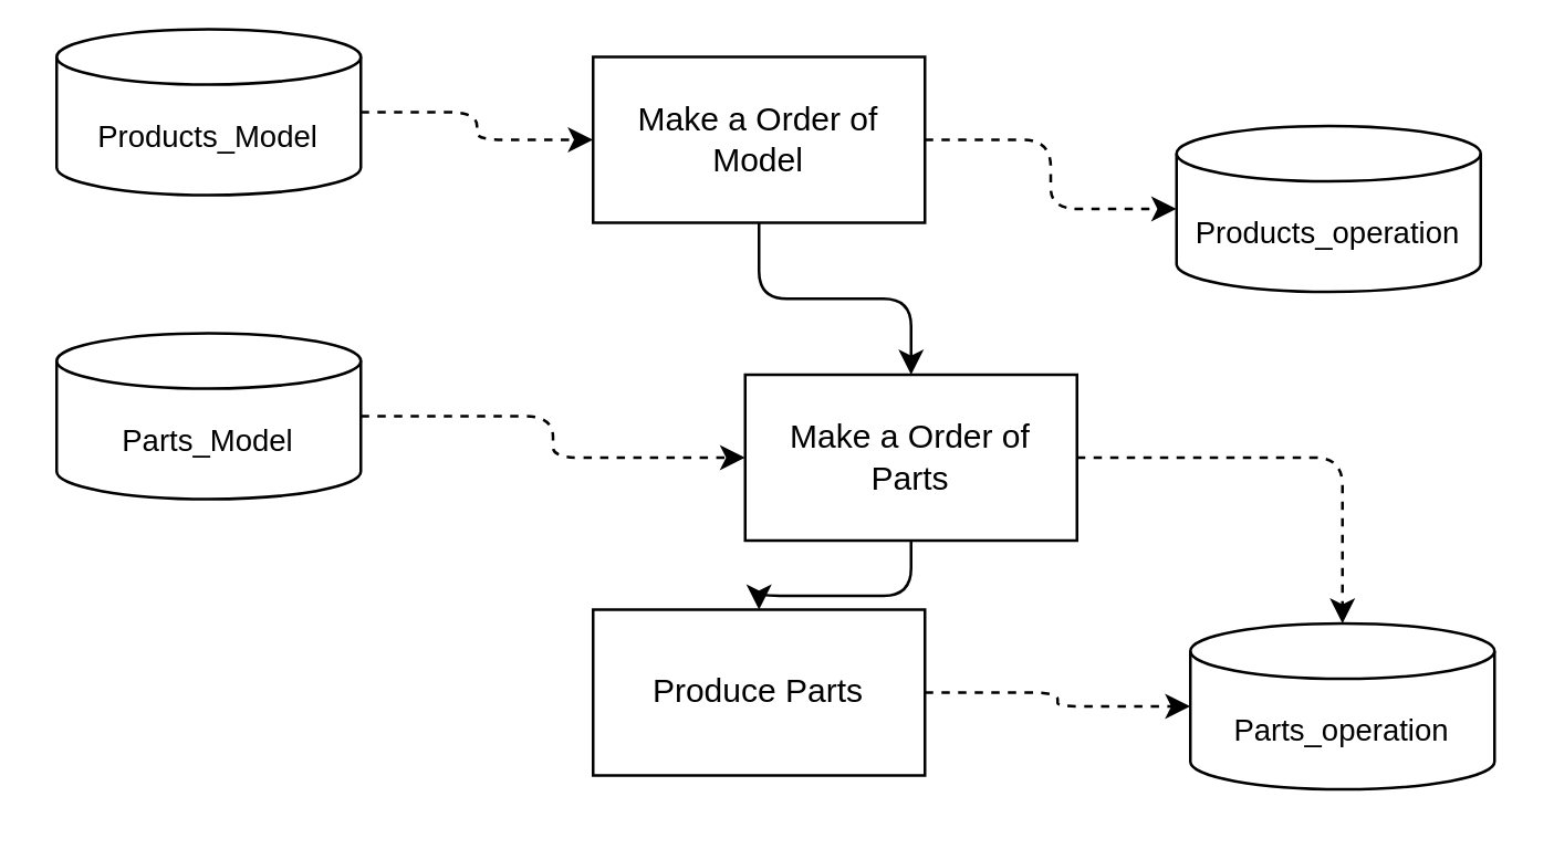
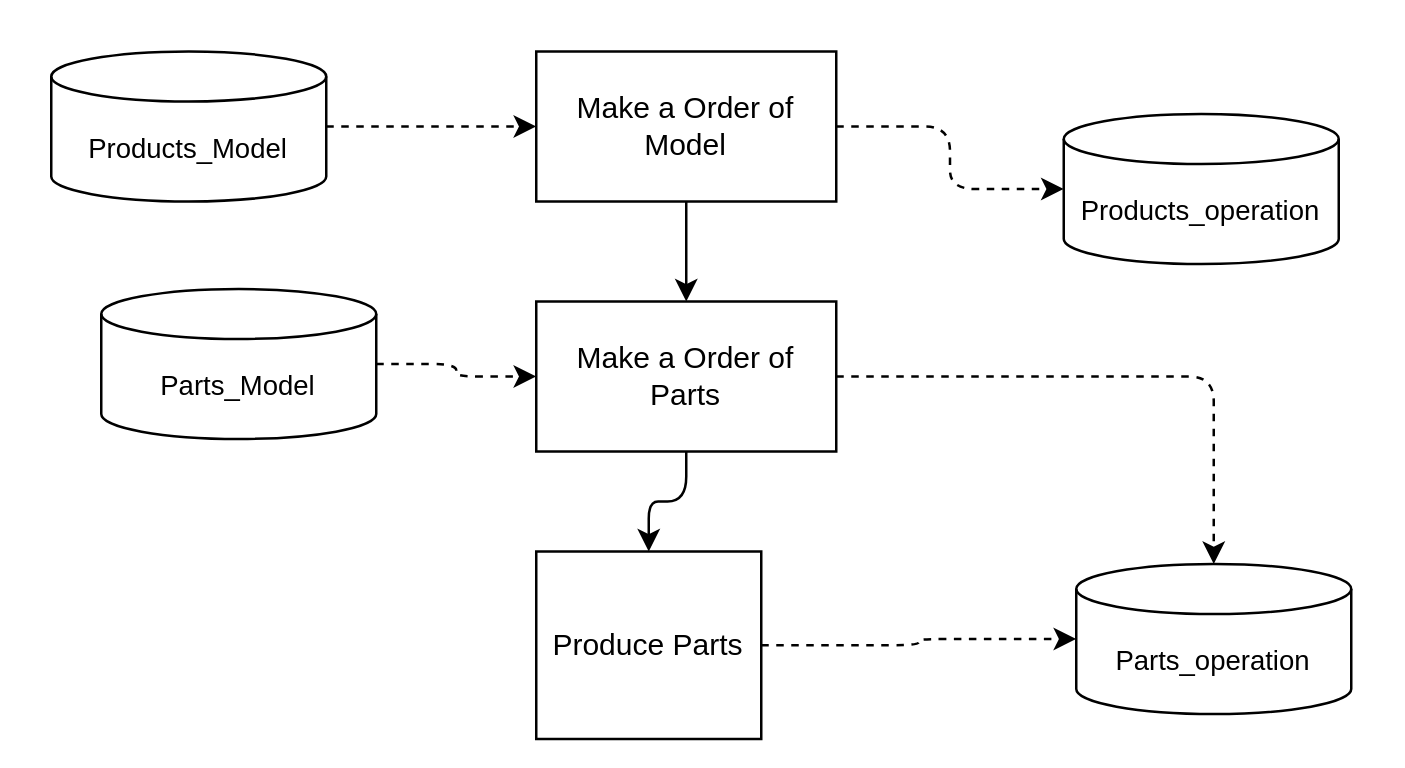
- <mxCell id="5" value="Products_Model" style="shape=cylinder3;whiteSpace=wrap;html=1;boundedLbl=1;backgroundOutline=1;size=10;fontFamily=Helvetica;fontSize=11;fontColor=default;" vertex="1" parent="1"><mxGeometry x="20" y="10" width="110" height="60" as="geometry" /></mxCell>
+ <mxCell id="5" value="Products_Model" style="shape=cylinder3;whiteSpace=wrap;html=1;boundedLbl=1;backgroundOutline=1;size=10;fontFamily=Helvetica;fontSize=11;fontColor=default;" vertex="1" parent="1"><mxGeometry x="20" y="20" width="110" height="60" as="geometry" /></mxCell>
- <mxCell id="7" value="Parts_Model" style="shape=cylinder3;whiteSpace=wrap;html=1;boundedLbl=1;backgroundOutline=1;size=10;fontFamily=Helvetica;fontSize=11;fontColor=default;" vertex="1" parent="1"><mxGeometry x="20" y="120" width="110" height="60" as="geometry" /></mxCell>
+ <mxCell id="7" value="Parts_Model" style="shape=cylinder3;whiteSpace=wrap;html=1;boundedLbl=1;backgroundOutline=1;size=10;fontFamily=Helvetica;fontSize=11;fontColor=default;" vertex="1" parent="1"><mxGeometry x="40" y="115" width="110" height="60" as="geometry" /></mxCell>
- <mxCell id="10" value="Make a Order of Parts" style="rounded=0;whiteSpace=wrap;html=1;" vertex="1" parent="1"><mxGeometry x="269" y="135" width="120" height="60" as="geometry" /></mxCell>
+ <mxCell id="10" value="Make a Order of Parts" style="rounded=0;whiteSpace=wrap;html=1;" vertex="1" parent="1"><mxGeometry x="214" y="120" width="120" height="60" as="geometry" /></mxCell>
- <mxCell id="15" value="Produce Parts" style="rounded=0;whiteSpace=wrap;html=1;" vertex="1" parent="1"><mxGeometry x="214" y="220" width="120" height="60" as="geometry" /></mxCell>
+ <mxCell id="15" value="Produce Parts" style="rounded=0;whiteSpace=wrap;html=1;" vertex="1" parent="1"><mxGeometry x="214" y="220" width="90" height="75" as="geometry" /></mxCell>
